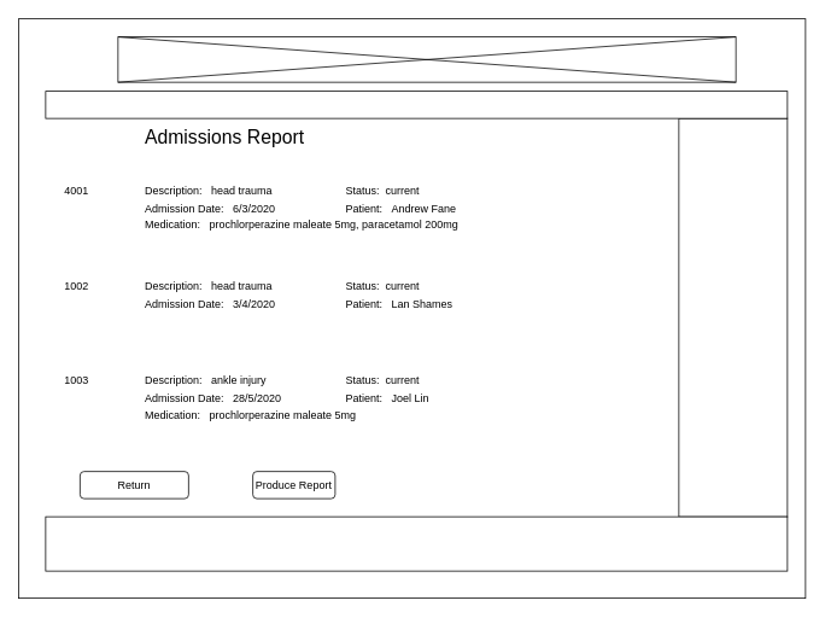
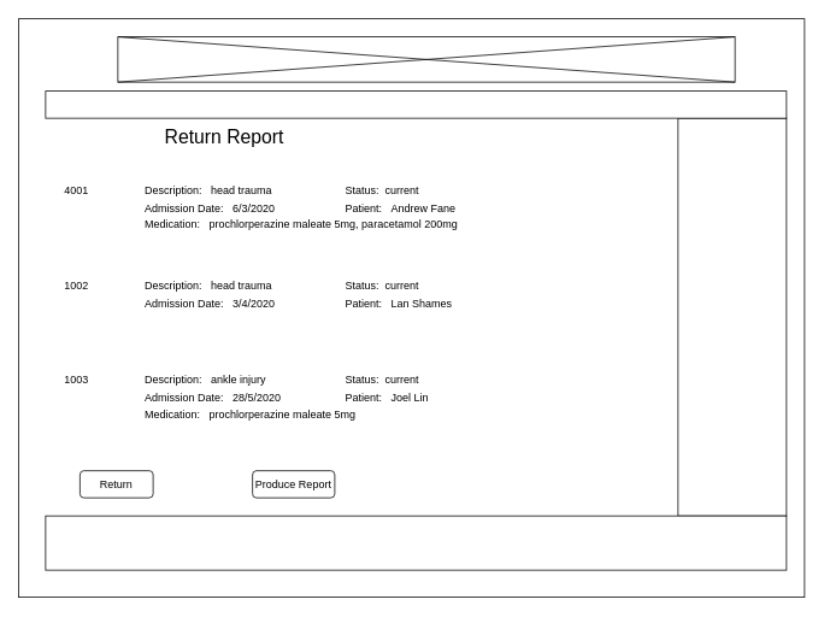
- <mxCell id="3" value="Admissions Report" style="text;html=1;strokeColor=none;fillColor=none;align=center;verticalAlign=middle;whiteSpace=wrap;rounded=0;fontSize=21;" parent="1" vertex="1"><mxGeometry x="154.5" y="140" width="185.5" height="20" as="geometry" /></mxCell>
+ <mxCell id="3" value="Return Report" style="text;html=1;strokeColor=none;fillColor=none;align=center;verticalAlign=middle;whiteSpace=wrap;rounded=0;fontSize=21;" parent="1" vertex="1"><mxGeometry x="154.5" y="140" width="185.5" height="20" as="geometry" /></mxCell>
- <mxCell id="8" value="Return" style="rounded=1;whiteSpace=wrap;html=1;align=center;" parent="1" vertex="1"><mxGeometry x="88" y="520" width="120" height="30" as="geometry" /></mxCell>
+ <mxCell id="8" value="Return" style="rounded=1;whiteSpace=wrap;html=1;align=center;" parent="1" vertex="1"><mxGeometry x="88" y="520" width="81" height="30" as="geometry" /></mxCell>
